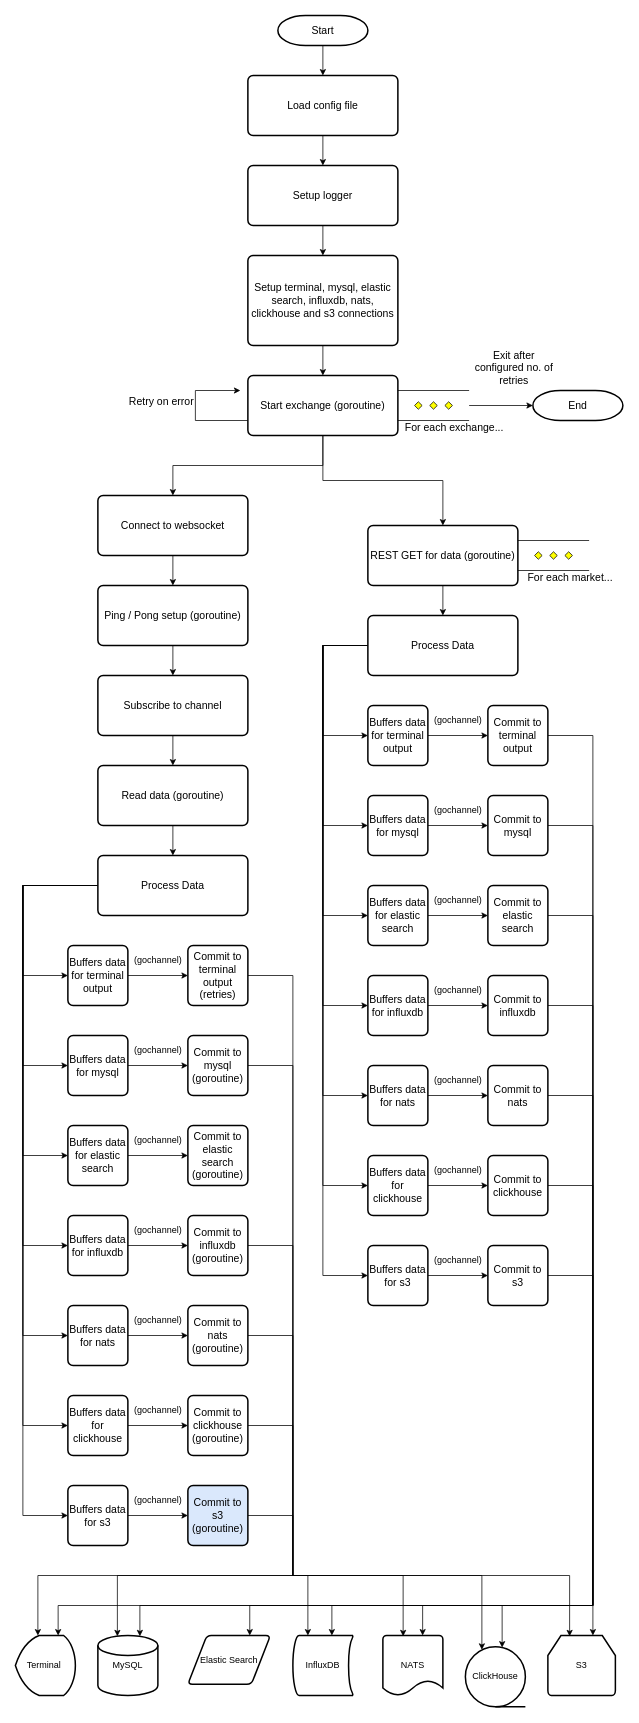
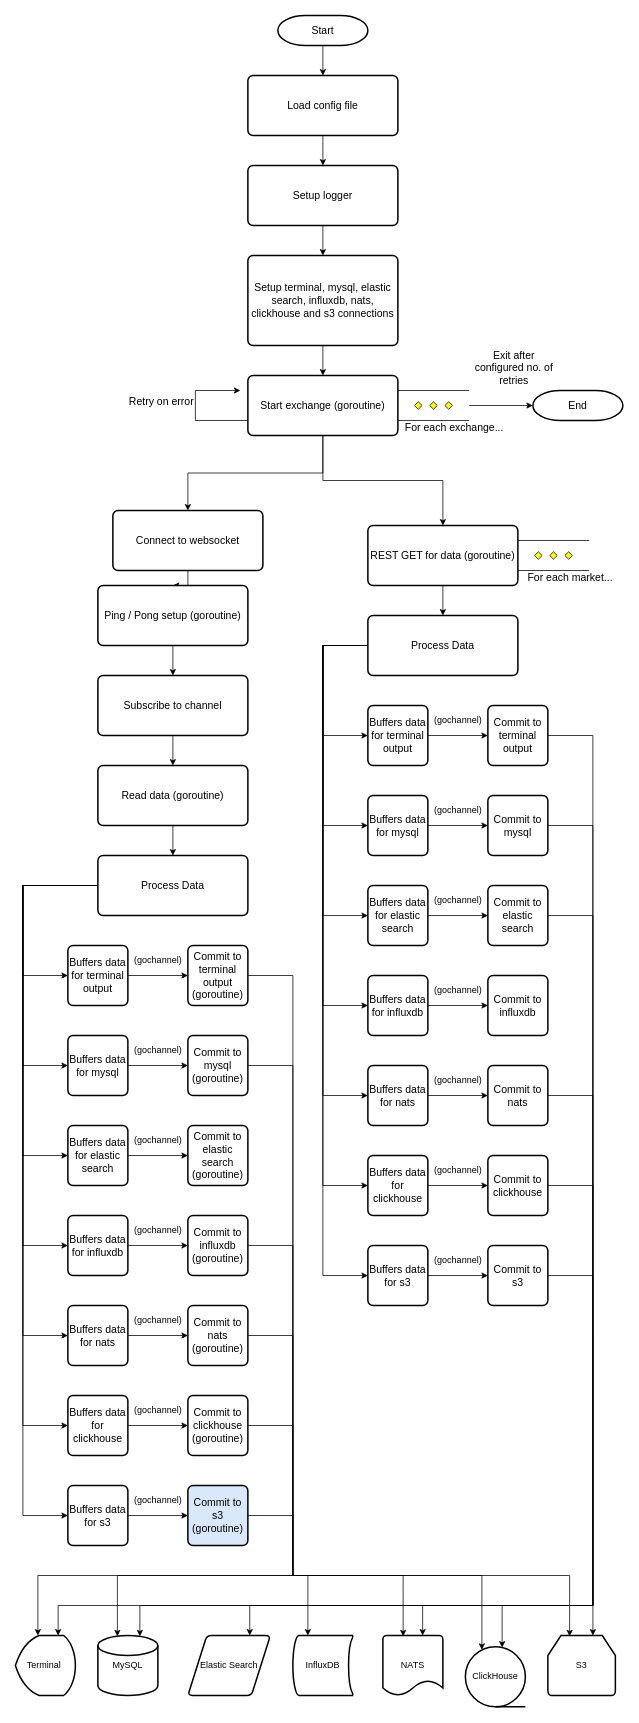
- <mxCell id="16" value="&lt;font style=&quot;font-size: 14px&quot;&gt;Connect to websocket&lt;/font&gt;" style="rounded=1;whiteSpace=wrap;html=1;absoluteArcSize=1;arcSize=14;strokeWidth=2;" parent="1" vertex="1"><mxGeometry x="130" y="660" width="200" height="80" as="geometry" /></mxCell>
+ <mxCell id="16" value="&lt;font style=&quot;font-size: 14px&quot;&gt;Connect to websocket&lt;/font&gt;" style="rounded=1;whiteSpace=wrap;html=1;absoluteArcSize=1;arcSize=14;strokeWidth=2;" parent="1" vertex="1"><mxGeometry x="150" y="680" width="200" height="80" as="geometry" /></mxCell>
- <mxCell id="62" value="&lt;font style=&quot;font-size: 14px&quot;&gt;Commit to terminal output (retries)&lt;/font&gt;" style="rounded=1;whiteSpace=wrap;html=1;absoluteArcSize=1;arcSize=14;strokeWidth=2;" parent="1" vertex="1"><mxGeometry x="250" y="1260" width="80" height="80" as="geometry" /></mxCell>
+ <mxCell id="62" value="&lt;font style=&quot;font-size: 14px&quot;&gt;Commit to terminal output (goroutine)&lt;/font&gt;" style="rounded=1;whiteSpace=wrap;html=1;absoluteArcSize=1;arcSize=14;strokeWidth=2;" parent="1" vertex="1"><mxGeometry x="250" y="1260" width="80" height="80" as="geometry" /></mxCell>
- <mxCell id="83" style="edgeStyle=orthogonalEdgeStyle;rounded=0;orthogonalLoop=1;jettySize=auto;html=1;entryX=0.65;entryY=0;entryDx=0;entryDy=0;entryPerimeter=0;" edge="1" parent="1" source="84" target="76"><mxGeometry relative="1" as="geometry"><Array as="points"><mxPoint x="790" y="1340" /><mxPoint x="790" y="2140" /><mxPoint x="442" y="2140" /></Array></mxGeometry></mxCell>
- <mxCell id="74" value="Elastic Search" style="shape=parallelogram;html=1;strokeWidth=2;perimeter=parallelogramPerimeter;whiteSpace=wrap;rounded=1;arcSize=12;size=0.23;" parent="1" vertex="1"><mxGeometry x="250" y="2180" width="110" height="65" as="geometry" /></mxCell>
+ <mxCell id="74" value="Elastic Search" style="shape=parallelogram;html=1;strokeWidth=2;perimeter=parallelogramPerimeter;whiteSpace=wrap;rounded=1;arcSize=12;size=0.23;" parent="1" vertex="1"><mxGeometry x="250" y="2180" width="110" height="80" as="geometry" /></mxCell>
